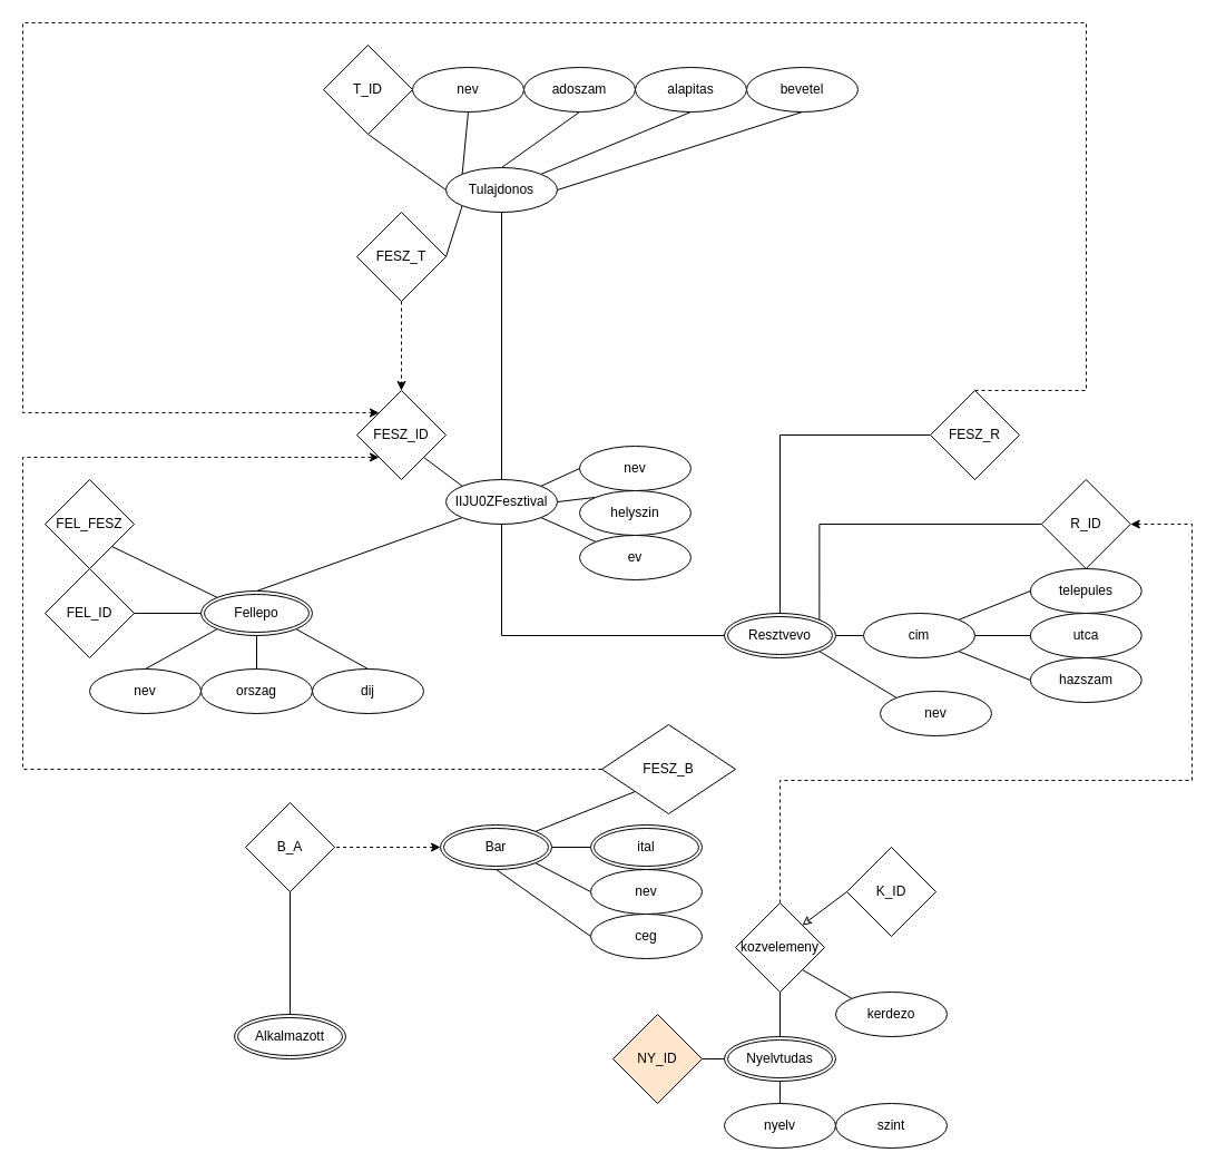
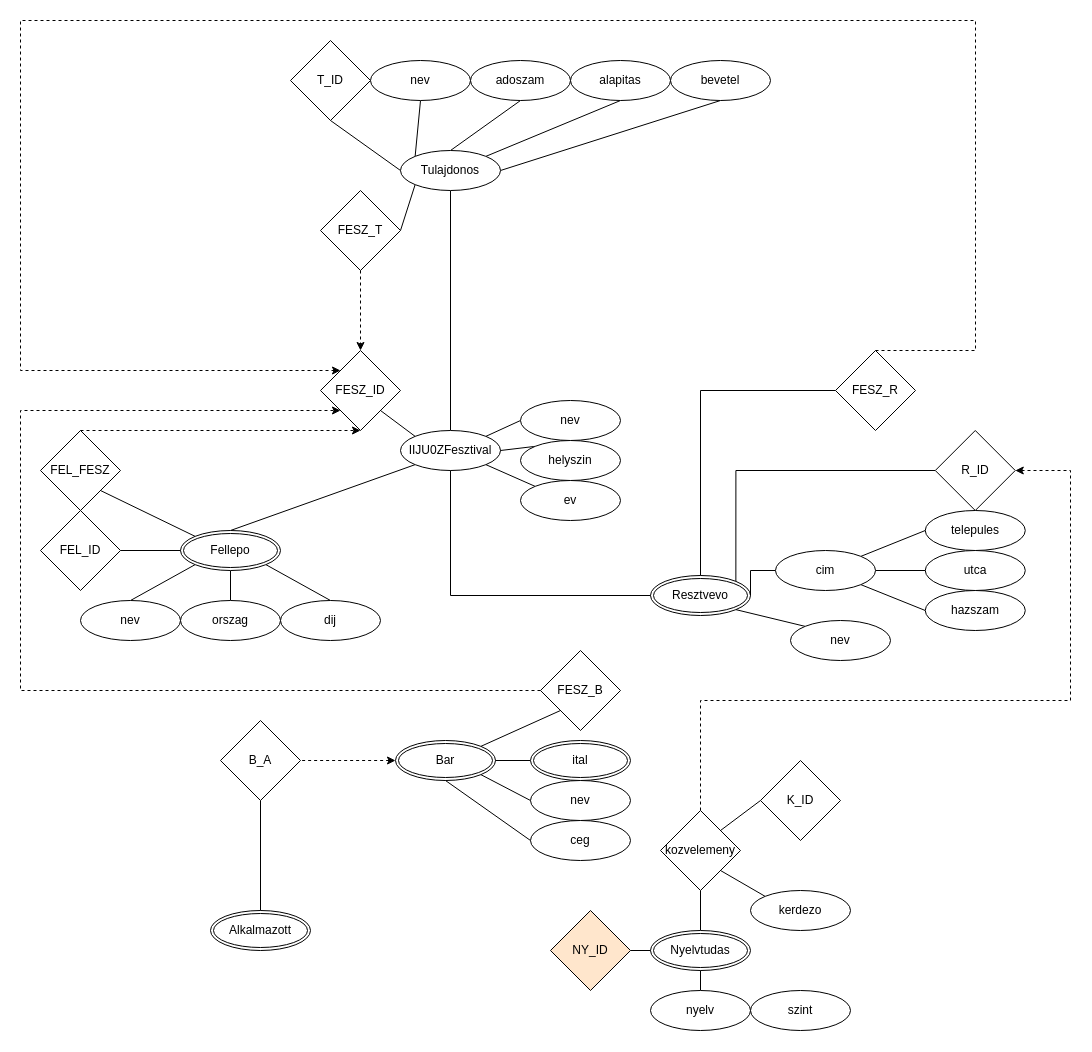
+ <mxCell id="37" style="rounded=0;orthogonalLoop=1;jettySize=auto;html=1;exitX=0.5;exitY=0;exitDx=0;exitDy=0;entryX=0.5;entryY=1;entryDx=0;entryDy=0;dashed=1;" edge="1" parent="1" source="38" target="21"><mxGeometry relative="1" as="geometry" /></mxCell>
- <mxCell id="5" value="Resztvevo" style="ellipse;shape=doubleEllipse;margin=3;whiteSpace=wrap;html=1;align=center;" vertex="1" parent="1"><mxGeometry x="650" y="550" width="100" height="40" as="geometry" /></mxCell>
+ <mxCell id="5" value="Resztvevo" style="ellipse;shape=doubleEllipse;margin=3;whiteSpace=wrap;html=1;align=center;" vertex="1" parent="1"><mxGeometry x="650" y="575" width="100" height="40" as="geometry" /></mxCell>
- <mxCell id="75" value="FESZ_B" style="rhombus;whiteSpace=wrap;html=1;" vertex="1" parent="1"><mxGeometry x="540" y="650" width="120" height="80" as="geometry" /></mxCell>
+ <mxCell id="75" value="FESZ_B" style="rhombus;whiteSpace=wrap;html=1;" vertex="1" parent="1"><mxGeometry x="540" y="650" width="80" height="80" as="geometry" /></mxCell>
- <mxCell id="63" style="rounded=0;orthogonalLoop=1;jettySize=auto;html=1;exitX=0;exitY=0.5;exitDx=0;exitDy=0;entryX=1;entryY=0;entryDx=0;entryDy=0;endArrow=classic;endFill=0;" edge="1" parent="1" source="64" target="67"><mxGeometry relative="1" as="geometry"><mxPoint x="725" y="850" as="targetPoint" /></mxGeometry></mxCell>
+ <mxCell id="63" style="rounded=0;orthogonalLoop=1;jettySize=auto;html=1;exitX=0;exitY=0.5;exitDx=0;exitDy=0;entryX=1;entryY=0;entryDx=0;entryDy=0;endArrow=none;endFill=0;" edge="1" parent="1" source="64" target="67"><mxGeometry relative="1" as="geometry"><mxPoint x="725" y="850" as="targetPoint" /></mxGeometry></mxCell>
